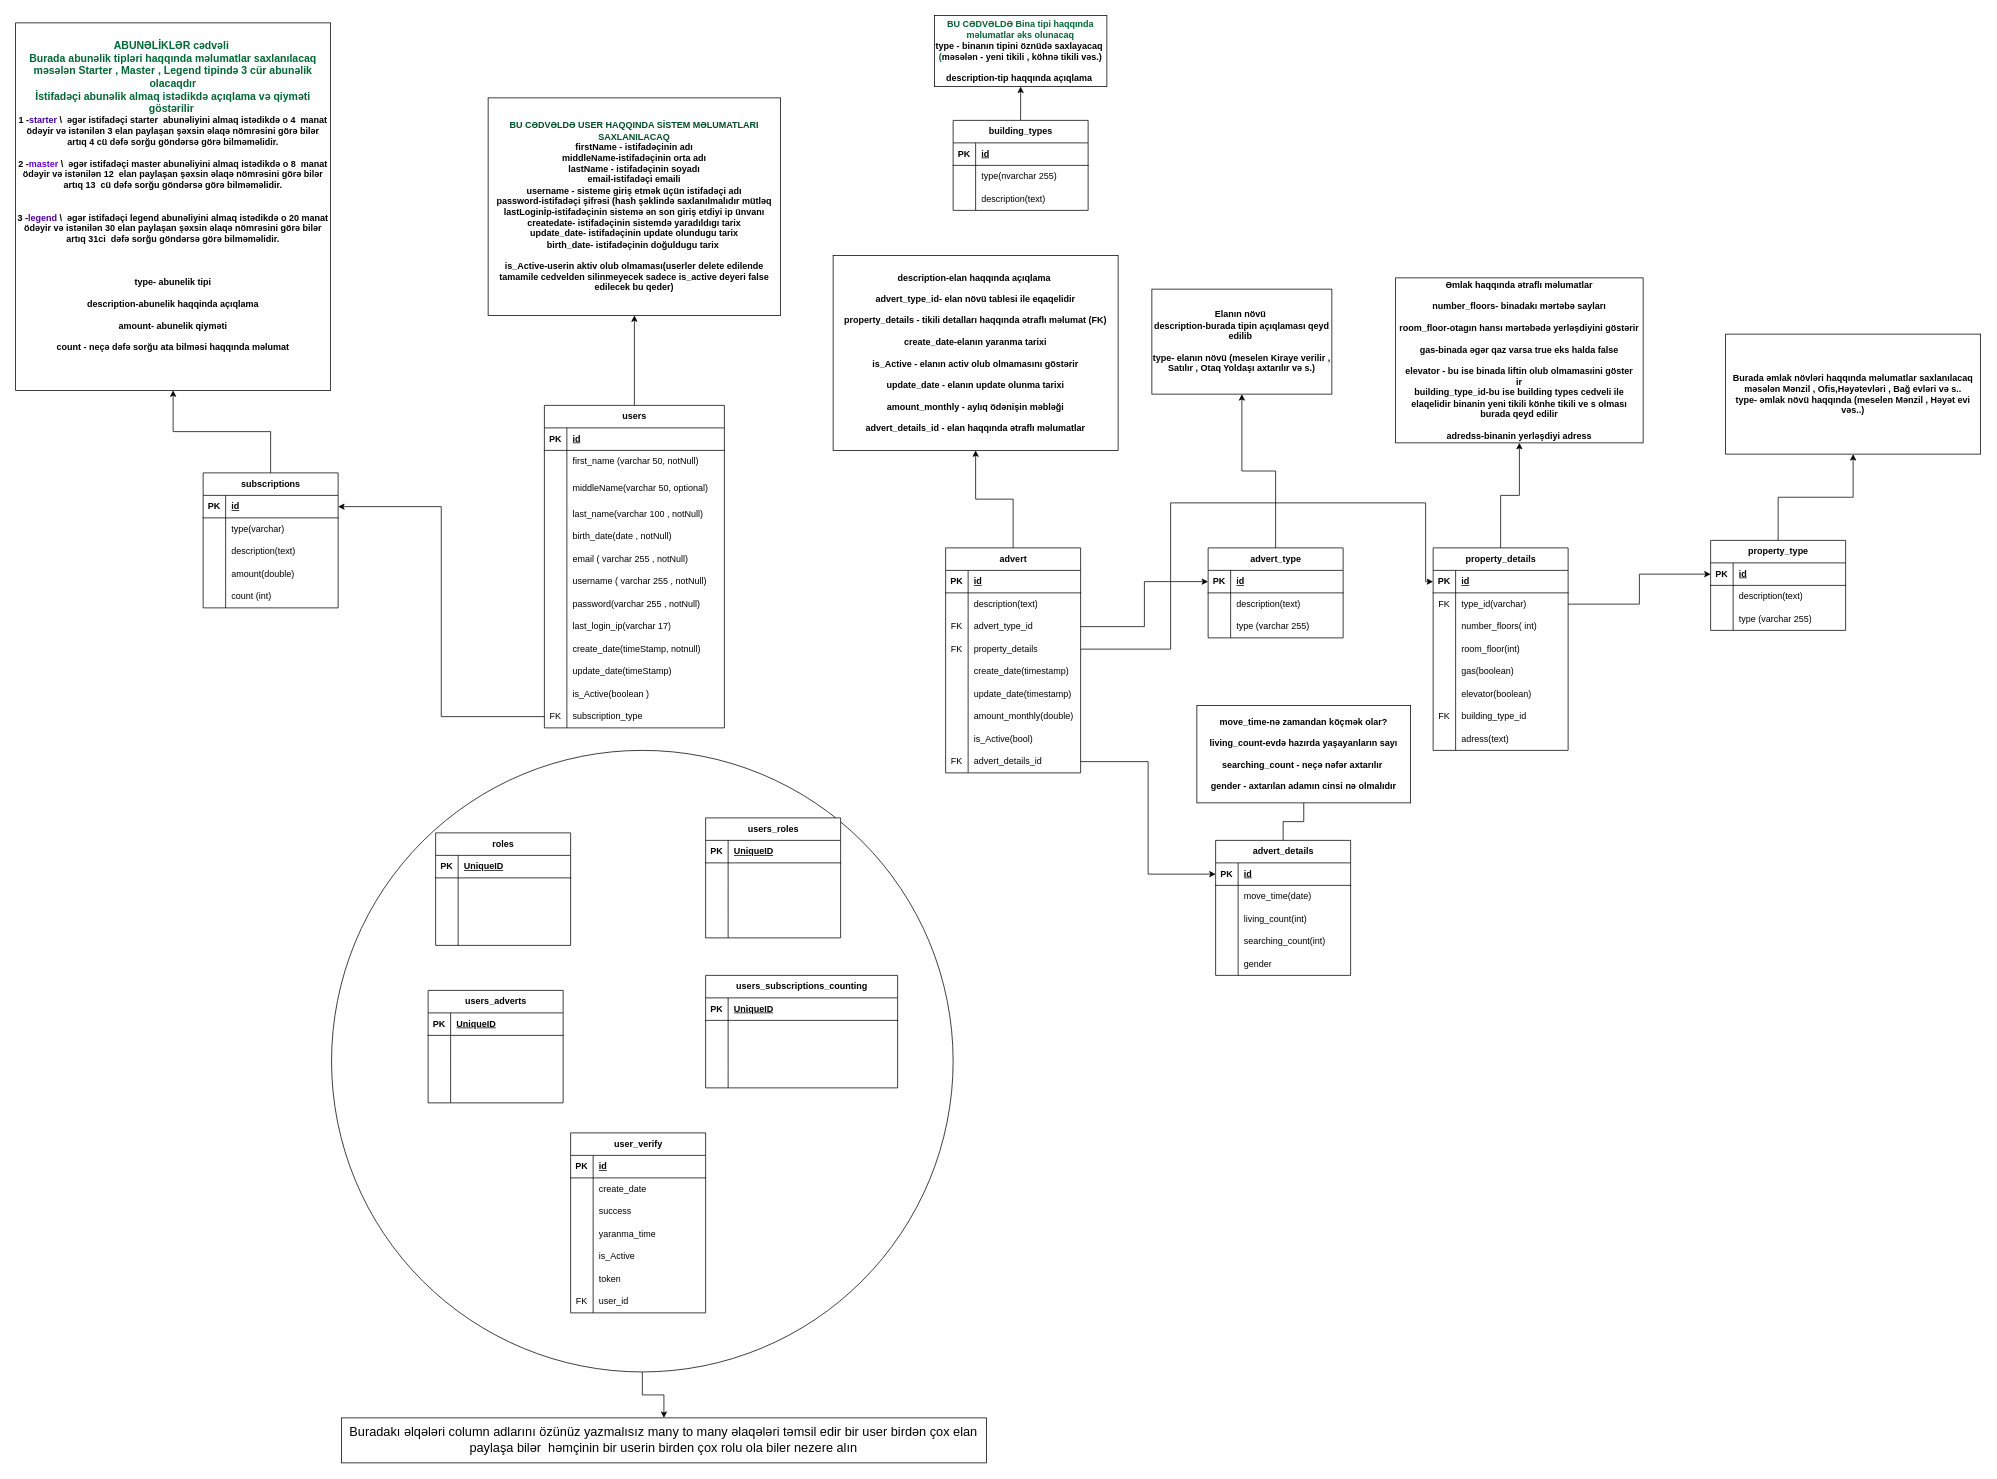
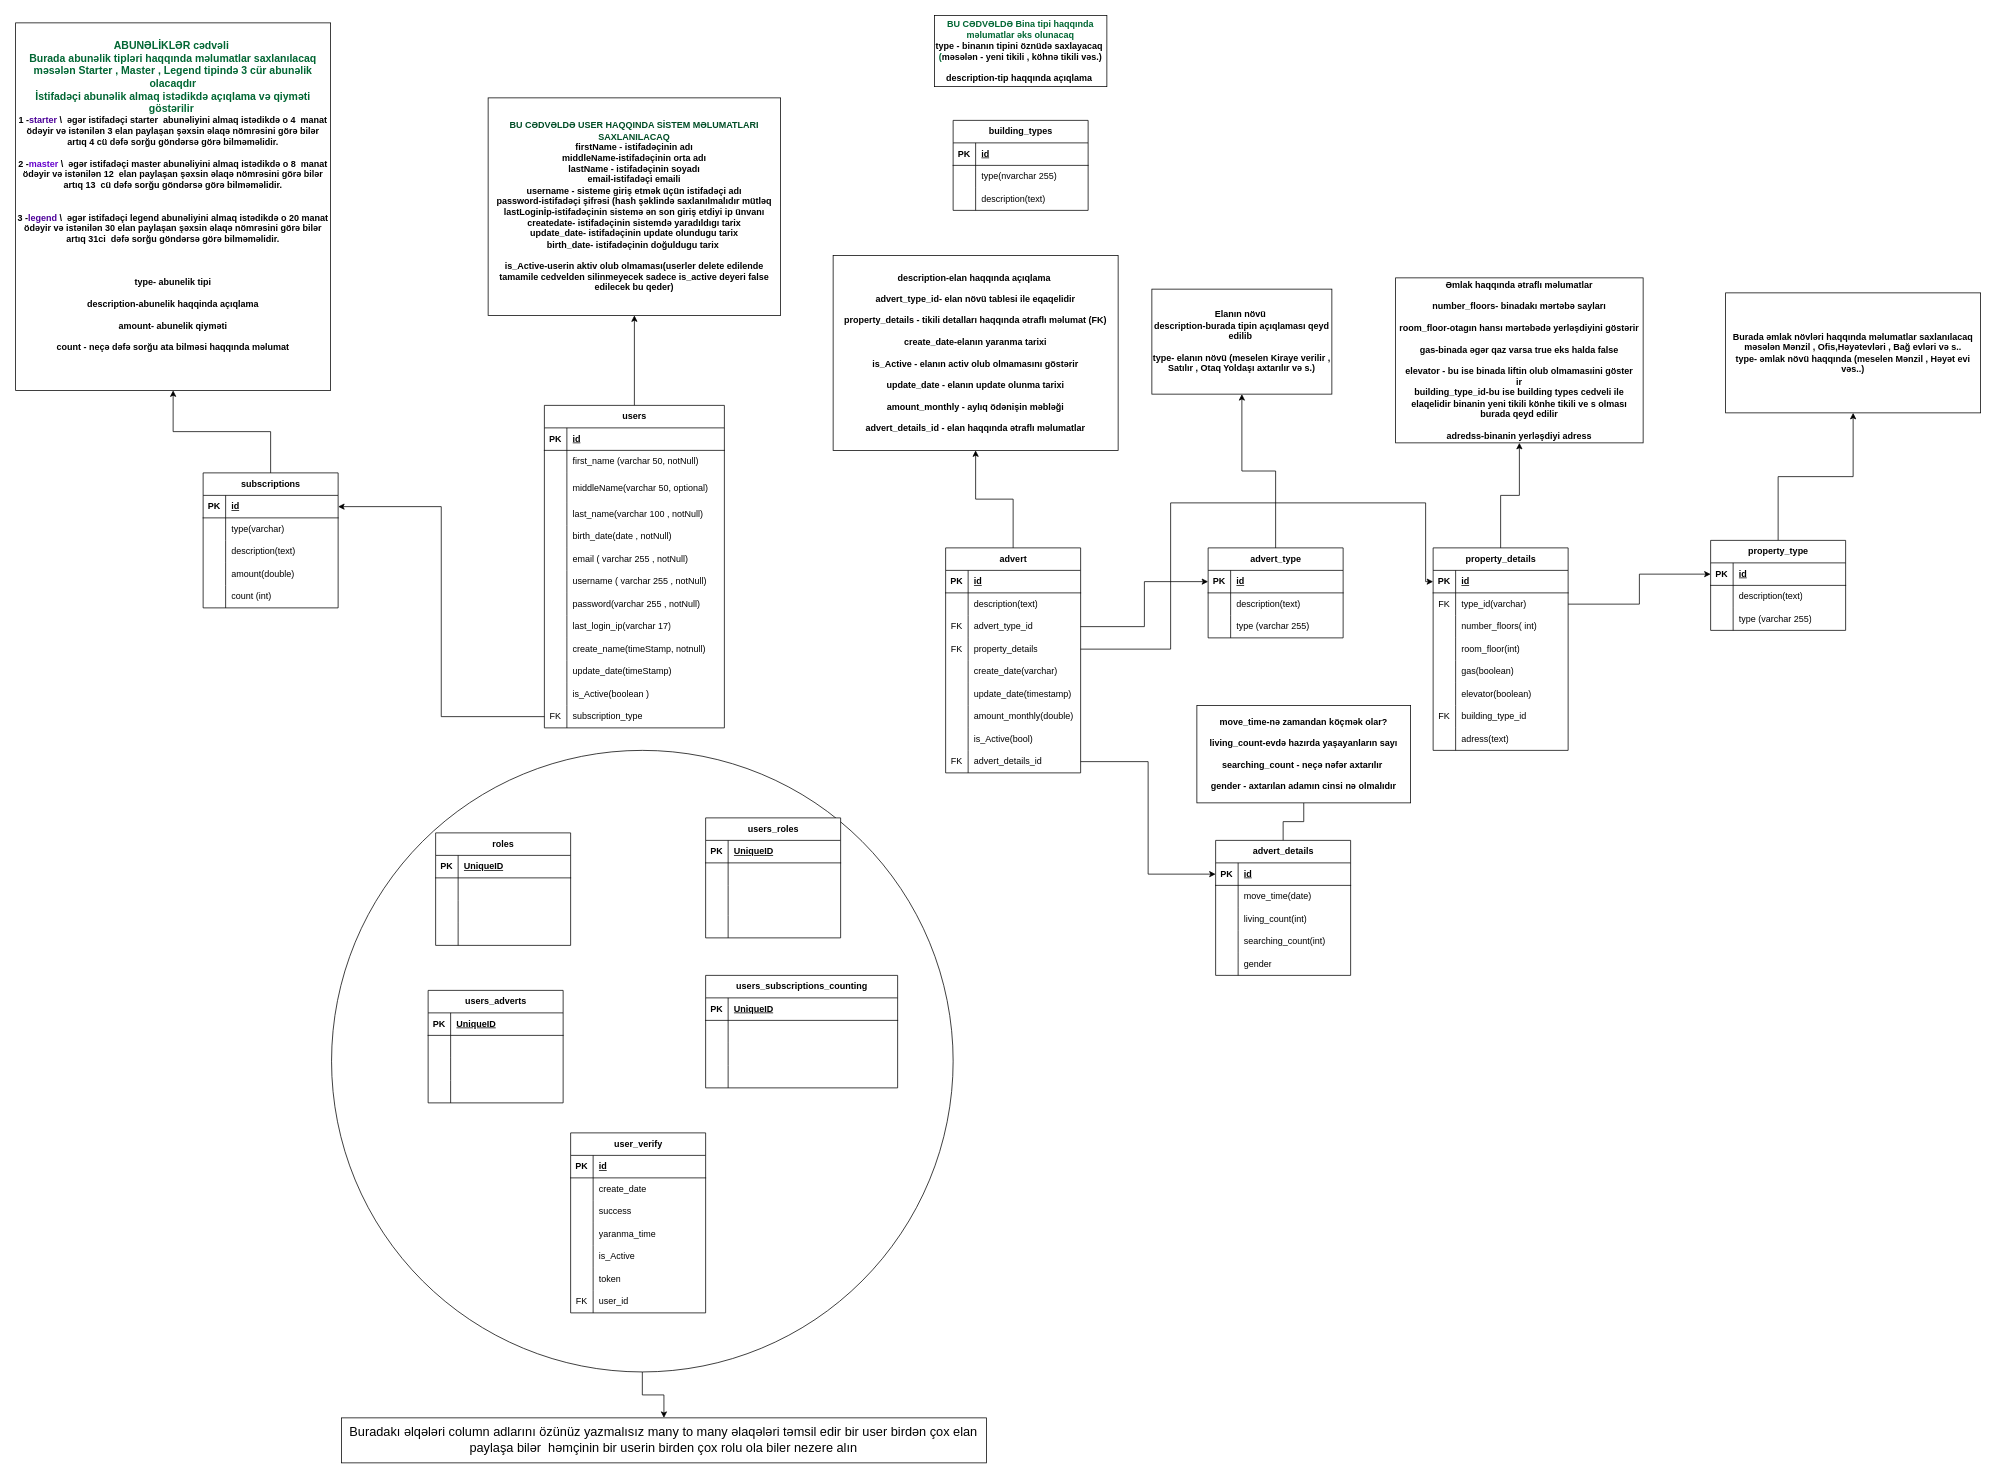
- <mxCell id="44" value="" style="edgeStyle=orthogonalEdgeStyle;rounded=0;orthogonalLoop=1;jettySize=auto;html=1;" edge="1" parent="1" source="45" target="55"><mxGeometry relative="1" as="geometry" /></mxCell>
- <mxCell id="157" value="Burada əmlak növləri haqqında məlumatlar saxlanılacaq məsələn Mənzil , Ofis,Həyətevləri , Bağ evləri və s..&lt;br&gt;type- əmlak növü haqqında (meselen Mənzil , Həyət evi vəs..)" style="whiteSpace=wrap;html=1;startSize=30;fontStyle=1;" vertex="1" parent="1"><mxGeometry x="2300" y="445" width="340" height="160" as="geometry" /></mxCell>
+ <mxCell id="157" value="Burada əmlak növləri haqqında məlumatlar saxlanılacaq məsələn Mənzil , Ofis,Həyətevləri , Bağ evləri və s..&lt;br&gt;type- əmlak növü haqqında (meselen Mənzil , Həyət evi vəs..)" style="whiteSpace=wrap;html=1;startSize=30;fontStyle=1;" vertex="1" parent="1"><mxGeometry x="2300" y="390" width="340" height="160" as="geometry" /></mxCell>
- <mxCell id="33" value="create_date(timeStamp, notnull)" style="shape=partialRectangle;connectable=0;fillColor=none;top=0;left=0;bottom=0;right=0;align=left;spacingLeft=6;overflow=hidden;whiteSpace=wrap;html=1;" vertex="1" parent="31"><mxGeometry x="30" width="210" height="30" as="geometry"><mxRectangle width="210" height="30" as="alternateBounds" /></mxGeometry></mxCell>
+ <mxCell id="33" value="create_name(timeStamp, notnull)" style="shape=partialRectangle;connectable=0;fillColor=none;top=0;left=0;bottom=0;right=0;align=left;spacingLeft=6;overflow=hidden;whiteSpace=wrap;html=1;" vertex="1" parent="31"><mxGeometry x="30" width="210" height="30" as="geometry"><mxRectangle width="210" height="30" as="alternateBounds" /></mxGeometry></mxCell>
- <mxCell id="72" value="create_date(timestamp)&amp;nbsp;" style="shape=partialRectangle;connectable=0;fillColor=none;top=0;left=0;bottom=0;right=0;align=left;spacingLeft=6;overflow=hidden;whiteSpace=wrap;html=1;" vertex="1" parent="70"><mxGeometry x="30" width="150" height="30" as="geometry"><mxRectangle width="150" height="30" as="alternateBounds" /></mxGeometry></mxCell>
+ <mxCell id="72" value="create_date(varchar)&amp;nbsp;" style="shape=partialRectangle;connectable=0;fillColor=none;top=0;left=0;bottom=0;right=0;align=left;spacingLeft=6;overflow=hidden;whiteSpace=wrap;html=1;" vertex="1" parent="70"><mxGeometry x="30" width="150" height="30" as="geometry"><mxRectangle width="150" height="30" as="alternateBounds" /></mxGeometry></mxCell>
